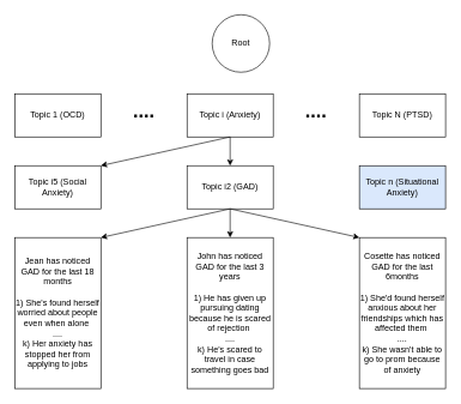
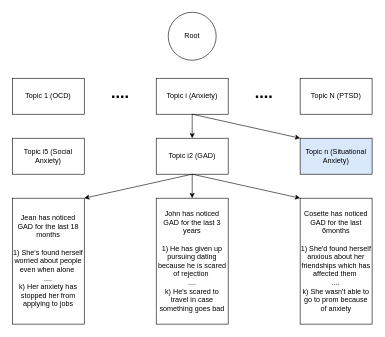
- <mxCell id="5" value="Root" style="ellipse;whiteSpace=wrap;html=1;aspect=fixed;" vertex="1" parent="1"><mxGeometry x="295" y="20" width="80" height="80" as="geometry" /></mxCell>
+ <mxCell id="5" value="Root" style="ellipse;whiteSpace=wrap;html=1;aspect=fixed;" vertex="1" parent="1"><mxGeometry x="280" width="80" height="80" as="geometry" y="20" /></mxCell>
- <mxCell id="11" value="" style="endArrow=classic;html=1;rounded=0;entryX=1;entryY=0;entryDx=0;entryDy=0;exitX=0.5;exitY=1;exitDx=0;exitDy=0;" edge="1" parent="1" source="9" target="6"><mxGeometry width="50" height="50" relative="1" as="geometry"><mxPoint x="210" y="310" as="sourcePoint" /><mxPoint x="260" y="260" as="targetPoint" /></mxGeometry></mxCell>
+ <mxCell id="13" value="" style="endArrow=classic;html=1;rounded=0;entryX=0;entryY=0;entryDx=0;entryDy=0;exitX=0.5;exitY=1;exitDx=0;exitDy=0;" edge="1" parent="1" source="9" target="10"><mxGeometry width="50" height="50" relative="1" as="geometry"><mxPoint x="340" y="210" as="sourcePoint" /><mxPoint x="160" y="250" as="targetPoint" /></mxGeometry></mxCell>
